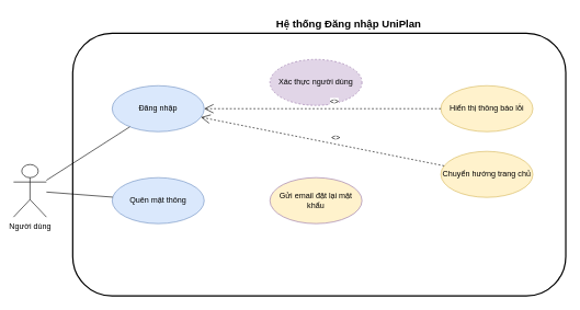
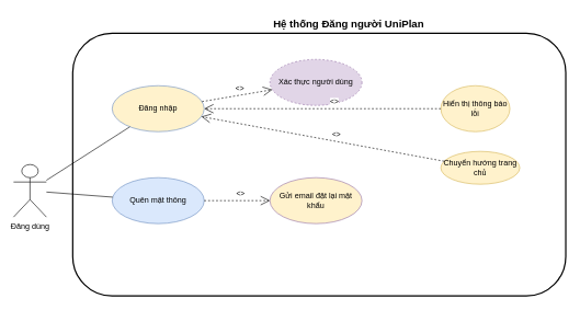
- <mxCell id="3" value="Hệ thống Đăng nhập UniPlan" style="text;html=1;strokeColor=none;fillColor=none;align=center;verticalAlign=middle;whiteSpace=wrap;rounded=0;fontSize=16;fontStyle=1;" parent="1" vertex="1"><mxGeometry x="390" y="20" width="280" height="30" as="geometry" /></mxCell>
+ <mxCell id="3" value="Hệ thống Đăng người UniPlan" style="text;html=1;strokeColor=none;fillColor=none;align=center;verticalAlign=middle;whiteSpace=wrap;rounded=0;fontSize=16;fontStyle=1;" parent="1" vertex="1"><mxGeometry x="390" y="20" width="280" height="30" as="geometry" /></mxCell>
+ <mxCell id="13" value="&lt;&lt;include&gt;&gt;" style="endArrow=open;endSize=12;dashed=1;html=1;rounded=0;labelPosition=center;verticalLabelPosition=middle;align=center;verticalAlign=middle;" parent="1" source="5" target="7" edge="1"><mxGeometry x="0.1" y="10" width="100" height="100" relative="1" as="geometry"><mxPoint x="310" y="165" as="sourcePoint" /><mxPoint x="410" y="125" as="targetPoint" /><mxPoint as="offset" /></mxGeometry></mxCell>
- <mxCell id="5" value="Đăng nhập" style="ellipse;whiteSpace=wrap;html=1;fillColor=#dae8fc;strokeColor=#6c8ebf;" parent="1" vertex="1"><mxGeometry x="170" y="130" width="140" height="70" as="geometry" /></mxCell>
+ <mxCell id="5" value="Đăng nhập" style="ellipse;whiteSpace=wrap;html=1;fillColor=#fff2cc;strokeColor=#6c8ebf;" parent="1" vertex="1"><mxGeometry x="170" y="130" width="140" height="70" as="geometry" /></mxCell>
- <mxCell id="9" value="Hiển thị thông báo lỗi" style="ellipse;whiteSpace=wrap;html=1;fillColor=#fff2cc;strokeColor=#d6b656;" parent="1" vertex="1"><mxGeometry x="670" y="130" width="140" height="70" as="geometry" /></mxCell>
+ <mxCell id="9" value="Hiển thị thông báo lỗi" style="ellipse;whiteSpace=wrap;html=1;fillColor=#fff2cc;strokeColor=#d6b656;" parent="1" vertex="1"><mxGeometry x="670" y="130" width="105" height="70" as="geometry" /></mxCell>
- <mxCell id="10" value="Chuyển hướng trang chủ" style="ellipse;whiteSpace=wrap;html=1;fillColor=#fff2cc;strokeColor=#d6b656;" parent="1" vertex="1"><mxGeometry x="670" y="230" width="140" height="70" as="geometry" /></mxCell>
+ <mxCell id="10" value="Chuyển hướng trang chủ" style="ellipse;whiteSpace=wrap;html=1;fillColor=#fff2cc;strokeColor=#d6b656;" parent="1" vertex="1"><mxGeometry x="670" y="230" width="120" height="50" as="geometry" /></mxCell>
+ <mxCell id="14" value="&lt;&lt;include&gt;&gt;" style="endArrow=open;endSize=12;dashed=1;html=1;rounded=0;labelPosition=center;verticalLabelPosition=middle;align=center;verticalAlign=middle;" parent="1" source="6" target="8" edge="1"><mxGeometry x="0.1" y="10" width="100" height="100" relative="1" as="geometry"><mxPoint x="310" y="305" as="sourcePoint" /><mxPoint x="410" y="305" as="targetPoint" /><mxPoint as="offset" /></mxGeometry></mxCell>
- <mxCell id="2" value="Người dùng" style="shape=umlActor;verticalLabelPosition=bottom;verticalAlign=top;html=1;outlineConnect=0;" parent="1" vertex="1"><mxGeometry x="20" y="250" width="50" height="80" as="geometry" /></mxCell>
+ <mxCell id="2" value="Đăng dùng" style="shape=umlActor;verticalLabelPosition=bottom;verticalAlign=top;html=1;outlineConnect=0;" parent="1" vertex="1"><mxGeometry x="20" y="250" width="50" height="80" as="geometry" /></mxCell>
